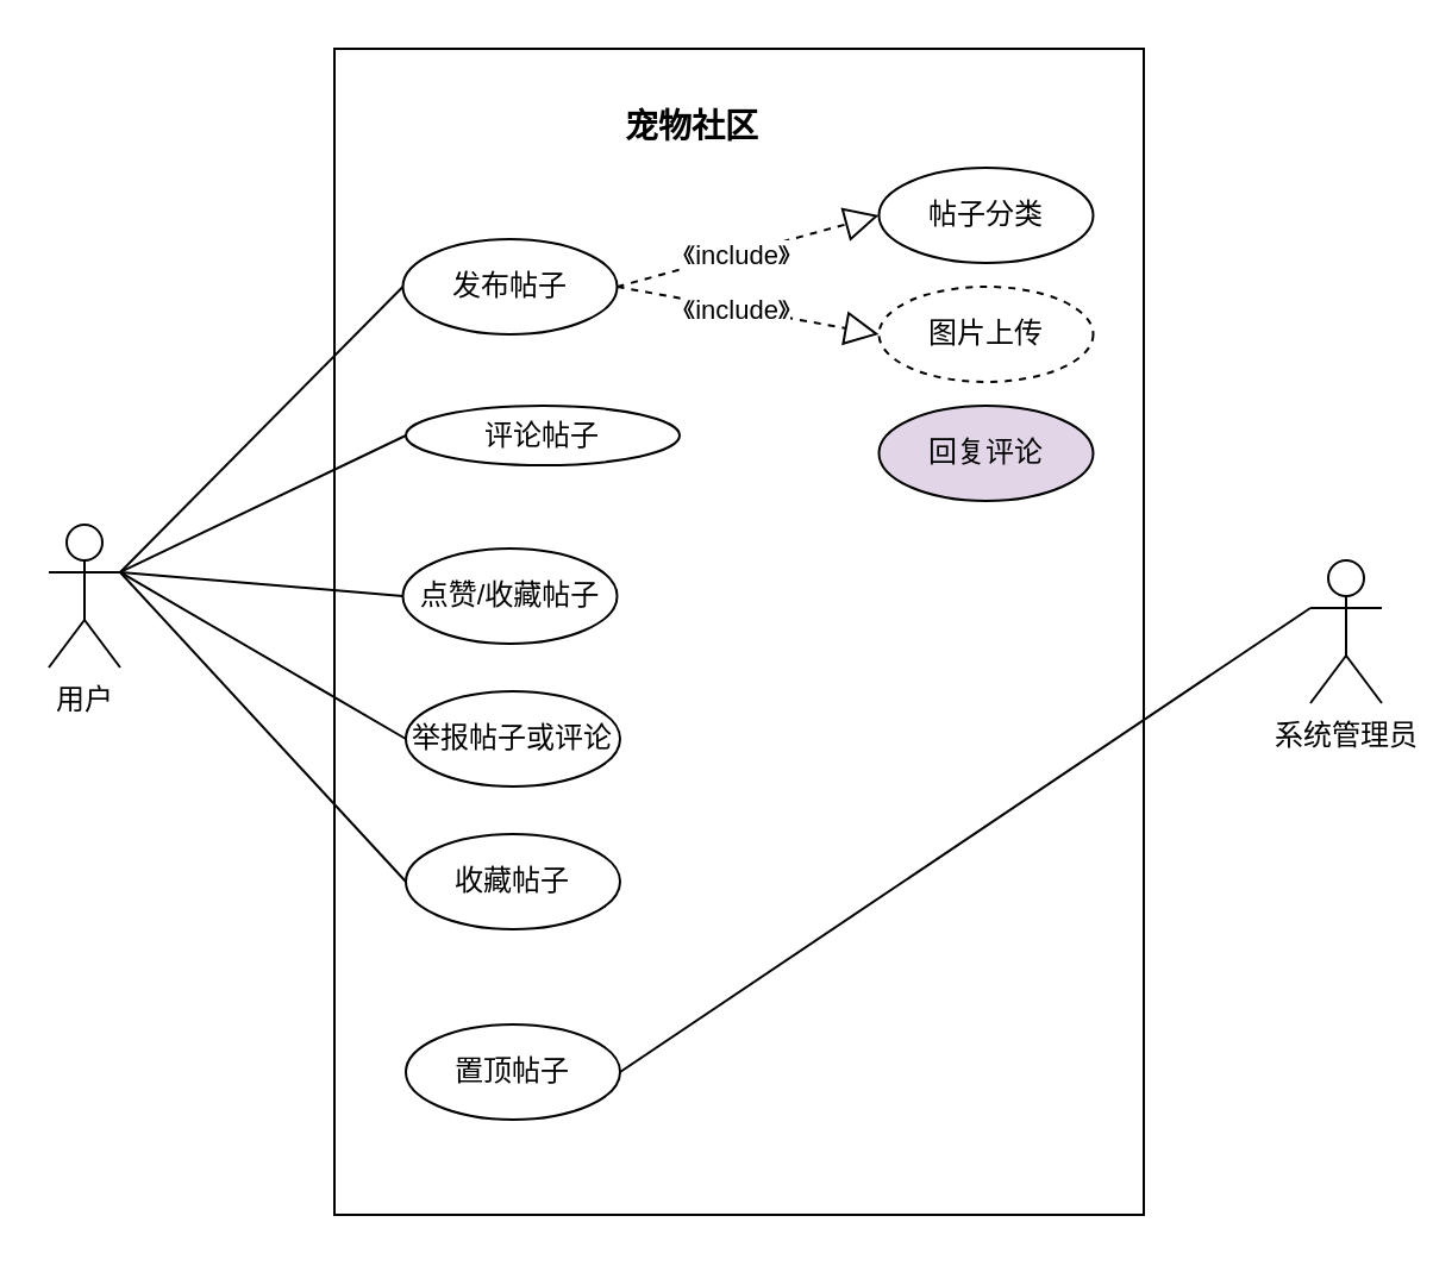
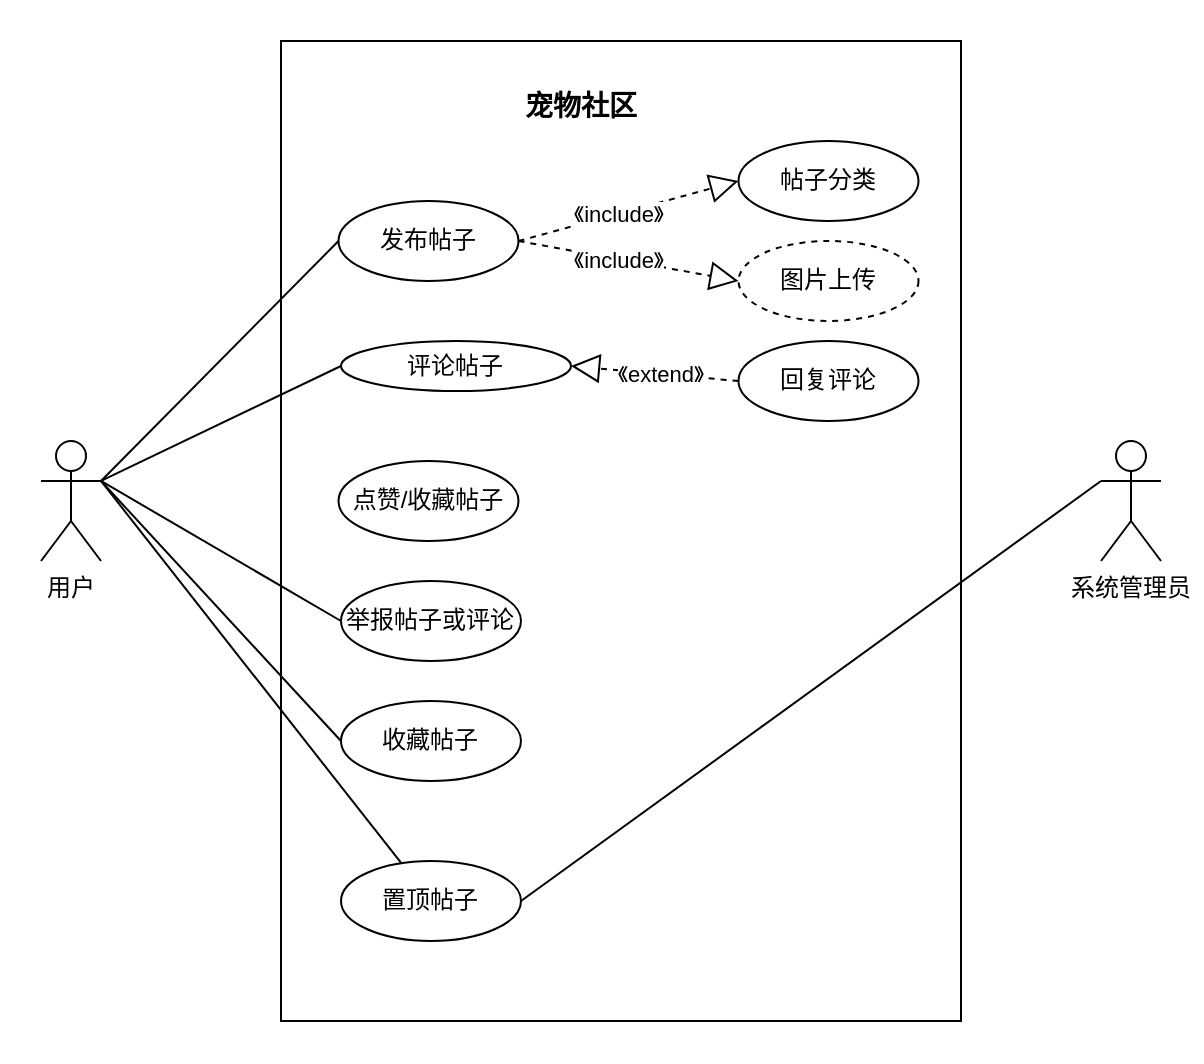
+ <mxCell id="25" value="" style="endArrow=block;dashed=1;endFill=0;endSize=12;html=1;rounded=0;entryX=1;entryY=0.5;entryDx=0;entryDy=0;exitX=0;exitY=0.5;exitDx=0;exitDy=0;" edge="1" parent="1" source="23" target="7"><mxGeometry width="160" relative="1" as="geometry"><mxPoint x="250" y="240" as="sourcePoint" /><mxPoint x="360.25" y="260" as="targetPoint" /></mxGeometry></mxCell>
+ <mxCell id="26" value="《extend》" style="edgeLabel;html=1;align=center;verticalAlign=middle;resizable=0;points=[];" vertex="1" connectable="0" parent="25"><mxGeometry x="-0.083" relative="1" as="geometry"><mxPoint as="offset" /></mxGeometry></mxCell>
- <mxCell id="23" value="回复评论" style="ellipse;whiteSpace=wrap;html=1;fillColor=#e1d5e7;" vertex="1" parent="1"><mxGeometry x="368.75" y="170" width="90" height="40" as="geometry" /></mxCell>
+ <mxCell id="23" value="回复评论" style="ellipse;whiteSpace=wrap;html=1;" vertex="1" parent="1"><mxGeometry x="368.75" y="170" width="90" height="40" as="geometry" /></mxCell>
- <mxCell id="14" value="" style="endArrow=none;html=1;rounded=0;entryX=0;entryY=0.5;entryDx=0;entryDy=0;exitX=1;exitY=0.333;exitDx=0;exitDy=0;exitPerimeter=0;" edge="1" parent="1" target="8" source="3"><mxGeometry width="50" height="50" relative="1" as="geometry"><mxPoint x="50" y="300" as="sourcePoint" /><mxPoint x="181" y="70" as="targetPoint" /></mxGeometry></mxCell>
+ <mxCell id="14" value="" style="endArrow=none;html=1;rounded=0;exitX=1;exitY=0.333;exitDx=0;exitDy=0;exitPerimeter=0;" edge="1" parent="1" target="11" source="3"><mxGeometry width="50" height="50" relative="1" as="geometry"><mxPoint x="50" y="300" as="sourcePoint" /><mxPoint x="181" y="70" as="targetPoint" /></mxGeometry></mxCell>
- <mxCell id="4" value="系统管理员" style="shape=umlActor;verticalLabelPosition=bottom;verticalAlign=top;html=1;outlineConnect=0;" vertex="1" parent="1"><mxGeometry x="550" y="235" width="30" height="60" as="geometry" /></mxCell>
+ <mxCell id="4" value="系统管理员" style="shape=umlActor;verticalLabelPosition=bottom;verticalAlign=top;html=1;outlineConnect=0;" vertex="1" parent="1"><mxGeometry x="550" y="220" width="30" height="60" as="geometry" /></mxCell>
